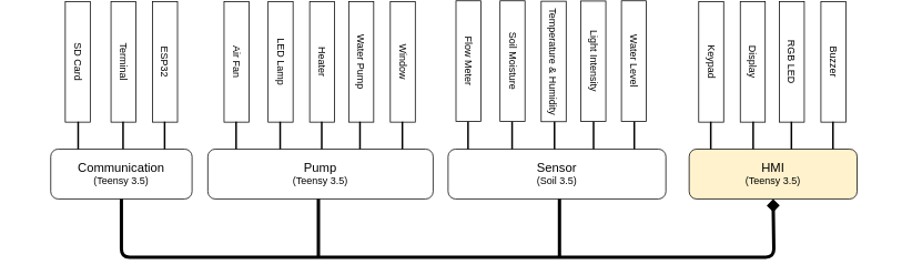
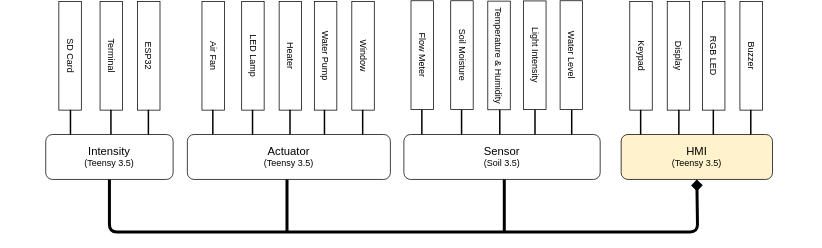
- <mxCell id="2" value="&lt;font style=&quot;&quot;&gt;&lt;span style=&quot;font-size: 15px;&quot;&gt;Communication&lt;/span&gt;&lt;br&gt;&lt;font style=&quot;font-size: 12px;&quot;&gt;(Teensy 3.5)&lt;/font&gt;&lt;/font&gt;" style="rounded=1;whiteSpace=wrap;html=1;" vertex="1" parent="1"><mxGeometry x="60" y="141" width="170" height="60" as="geometry" /></mxCell>
+ <mxCell id="2" value="&lt;font style=&quot;&quot;&gt;&lt;span style=&quot;font-size: 15px;&quot;&gt;Intensity&lt;/span&gt;&lt;br&gt;&lt;font style=&quot;font-size: 12px;&quot;&gt;(Teensy 3.5)&lt;/font&gt;&lt;/font&gt;" style="rounded=1;whiteSpace=wrap;html=1;" vertex="1" parent="1"><mxGeometry x="60" y="141" width="170" height="60" as="geometry" /></mxCell>
- <mxCell id="3" value="&lt;font style=&quot;&quot;&gt;&lt;span style=&quot;font-size: 15px;&quot;&gt;Pump&lt;/span&gt;&lt;br&gt;&lt;font style=&quot;font-size: 12px;&quot;&gt;(Teensy 3.5)&lt;/font&gt;&lt;/font&gt;" style="rounded=1;whiteSpace=wrap;html=1;" vertex="1" parent="1"><mxGeometry x="249" y="141" width="271" height="60" as="geometry" /></mxCell>
+ <mxCell id="3" value="&lt;font style=&quot;&quot;&gt;&lt;span style=&quot;font-size: 15px;&quot;&gt;Actuator&lt;/span&gt;&lt;br&gt;&lt;font style=&quot;font-size: 12px;&quot;&gt;(Teensy 3.5)&lt;/font&gt;&lt;/font&gt;" style="rounded=1;whiteSpace=wrap;html=1;" vertex="1" parent="1"><mxGeometry x="249" y="141" width="271" height="60" as="geometry" /></mxCell>
